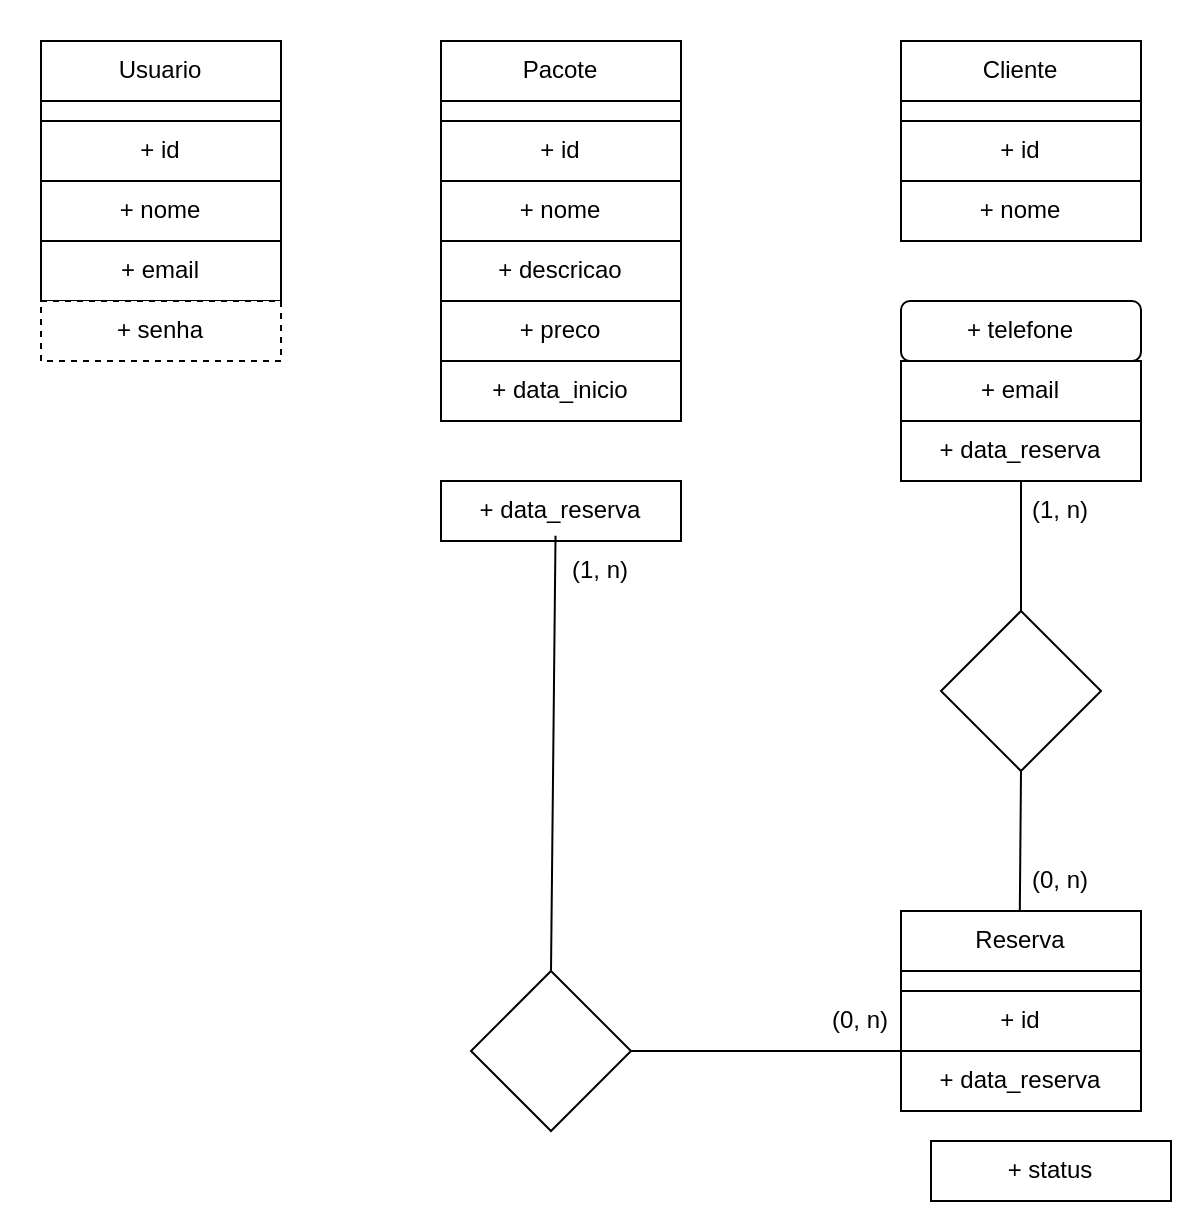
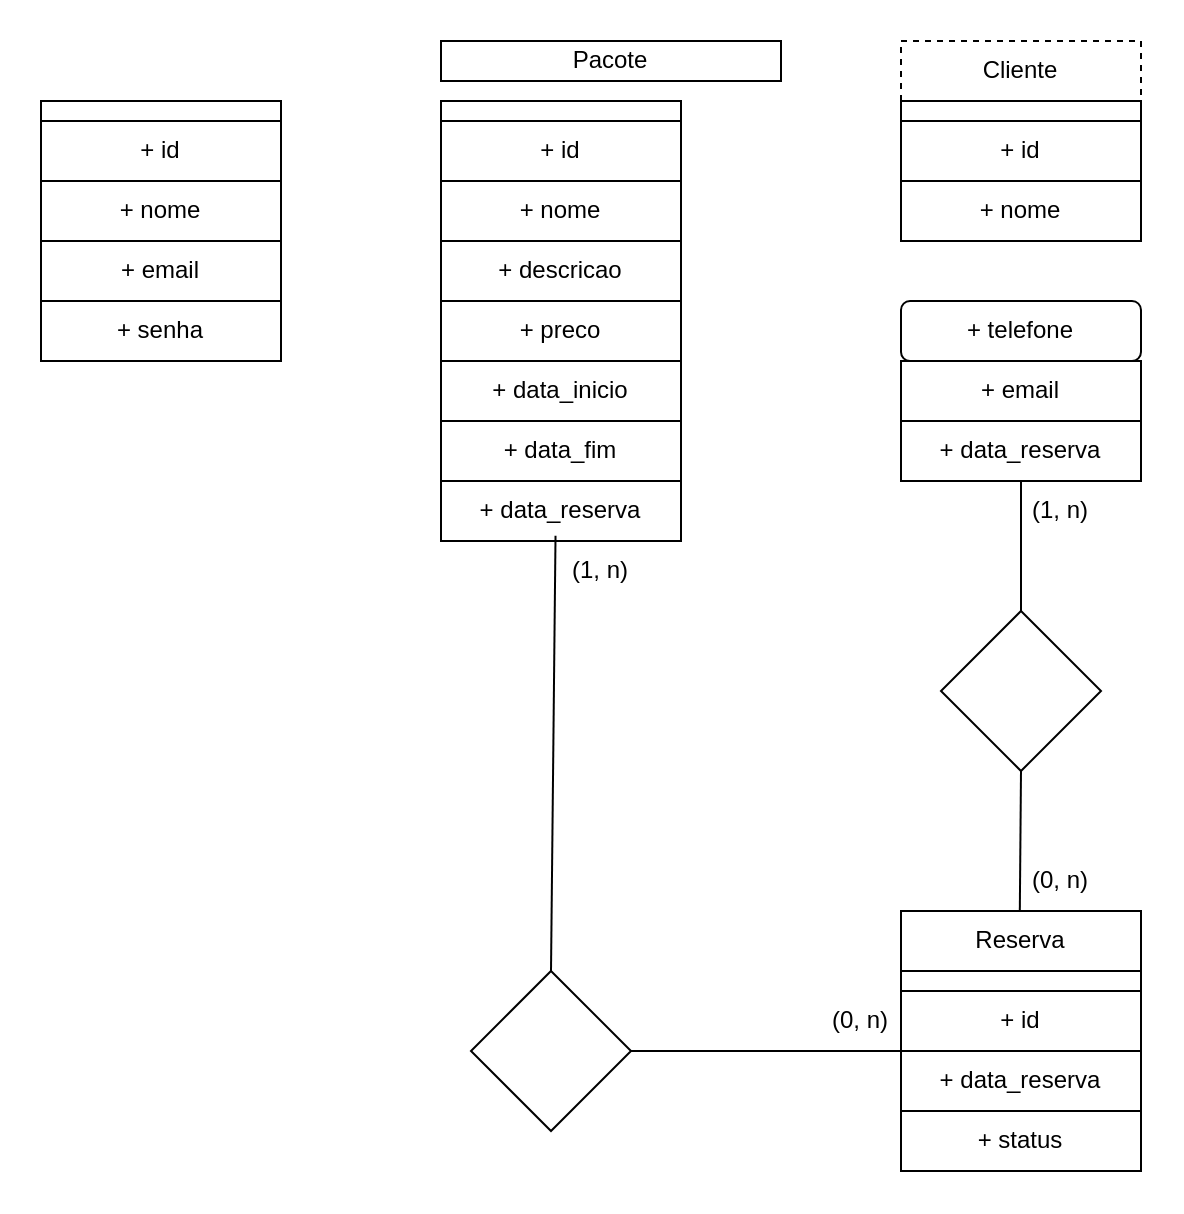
- <mxCell id="23" value="Usuario" style="rounded=0;whiteSpace=wrap;html=1;" vertex="1" parent="1"><mxGeometry x="20" y="20" width="120" height="30" as="geometry" /></mxCell>
- <mxCell id="8" value="Pacote" style="rounded=0;whiteSpace=wrap;html=1;" vertex="1" parent="1"><mxGeometry x="220" y="20" width="120" height="30" as="geometry" /></mxCell>
+ <mxCell id="8" value="Pacote" style="rounded=0;whiteSpace=wrap;html=1;" vertex="1" parent="1"><mxGeometry x="220" y="20" width="170" height="20" as="geometry" /></mxCell>
- <mxCell id="2" value="Cliente" style="rounded=0;whiteSpace=wrap;html=1;" vertex="1" parent="1"><mxGeometry x="450" y="20" width="120" height="30" as="geometry" /></mxCell>
+ <mxCell id="2" value="Cliente" style="rounded=0;whiteSpace=wrap;html=1;dashed=1;" vertex="1" parent="1"><mxGeometry x="450" y="20" width="120" height="30" as="geometry" /></mxCell>
- <mxCell id="28" value="+ senha" style="rounded=0;whiteSpace=wrap;html=1;dashed=1;" vertex="1" parent="1"><mxGeometry x="20" y="150" width="120" height="30" as="geometry" /></mxCell>
+ <mxCell id="28" value="+ senha" style="rounded=0;whiteSpace=wrap;html=1;" vertex="1" parent="1"><mxGeometry x="20" y="150" width="120" height="30" as="geometry" /></mxCell>
+ <mxCell id="15" value="+ data_fim" style="rounded=0;whiteSpace=wrap;html=1;" vertex="1" parent="1"><mxGeometry x="220" y="210" width="120" height="30" as="geometry" /></mxCell>
- <mxCell id="20" value="+ status" style="rounded=0;whiteSpace=wrap;html=1;" vertex="1" parent="1"><mxGeometry x="465" y="570" width="120" height="30" as="geometry" /></mxCell>
+ <mxCell id="20" value="+ status" style="rounded=0;whiteSpace=wrap;html=1;" vertex="1" parent="1"><mxGeometry x="450" y="555" width="120" height="30" as="geometry" /></mxCell>
